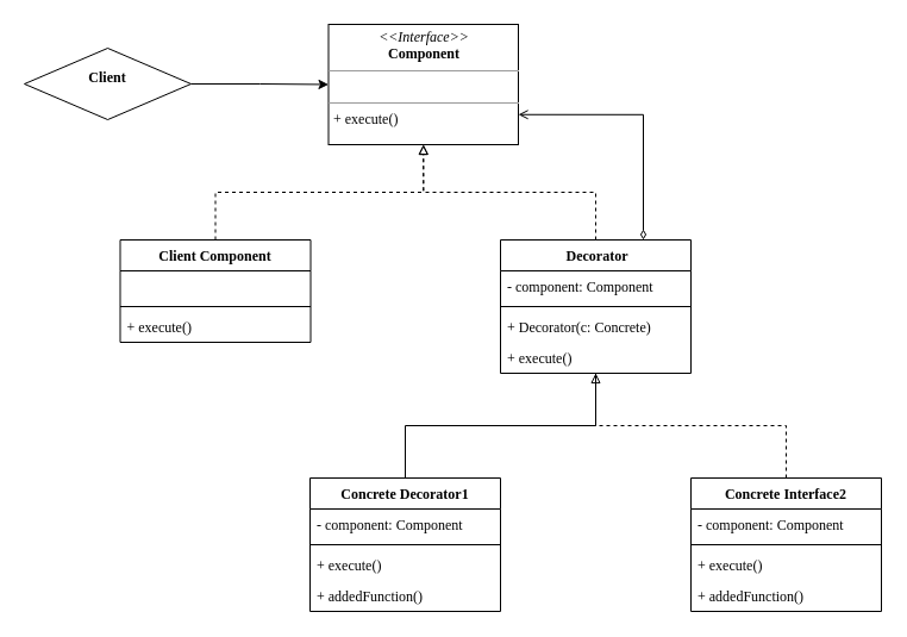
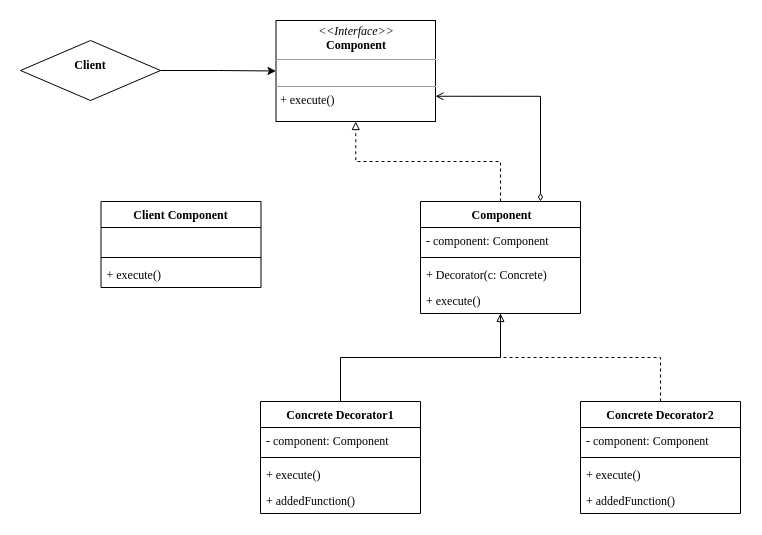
- <mxCell id="13" style="rounded=0;orthogonalLoop=1;jettySize=auto;html=1;fontFamily=Times New Roman;entryX=0.5;entryY=1;entryDx=0;entryDy=0;exitX=0.5;exitY=0;exitDx=0;exitDy=0;endArrow=block;endFill=0;dashed=1;edgeStyle=orthogonalEdgeStyle;" edge="1" parent="1" source="9" target="14"><mxGeometry relative="1" as="geometry"><mxPoint x="130" y="171" as="sourcePoint" /><mxPoint x="271" y="171" as="targetPoint" /></mxGeometry></mxCell>
- <mxCell id="4" value=" Decorator" style="swimlane;fontStyle=1;align=center;verticalAlign=top;childLayout=stackLayout;horizontal=1;startSize=26;horizontalStack=0;resizeParent=1;resizeParentMax=0;resizeLast=0;collapsible=1;marginBottom=0;fontFamily=Times New Roman;" vertex="1" parent="1"><mxGeometry x="420" y="201" width="160" height="112" as="geometry" /></mxCell>
+ <mxCell id="4" value=" Component" style="swimlane;fontStyle=1;align=center;verticalAlign=top;childLayout=stackLayout;horizontal=1;startSize=26;horizontalStack=0;resizeParent=1;resizeParentMax=0;resizeLast=0;collapsible=1;marginBottom=0;fontFamily=Times New Roman;" vertex="1" parent="1"><mxGeometry x="420" y="201" width="160" height="112" as="geometry" /></mxCell>
- <mxCell id="24" value="Concrete Interface2" style="swimlane;fontStyle=1;align=center;verticalAlign=top;childLayout=stackLayout;horizontal=1;startSize=26;horizontalStack=0;resizeParent=1;resizeParentMax=0;resizeLast=0;collapsible=1;marginBottom=0;fontFamily=Times New Roman;" vertex="1" parent="1"><mxGeometry x="580" y="401" width="160" height="112" as="geometry" /></mxCell>
+ <mxCell id="24" value="Concrete Decorator2" style="swimlane;fontStyle=1;align=center;verticalAlign=top;childLayout=stackLayout;horizontal=1;startSize=26;horizontalStack=0;resizeParent=1;resizeParentMax=0;resizeLast=0;collapsible=1;marginBottom=0;fontFamily=Times New Roman;" vertex="1" parent="1"><mxGeometry x="580" y="401" width="160" height="112" as="geometry" /></mxCell>
